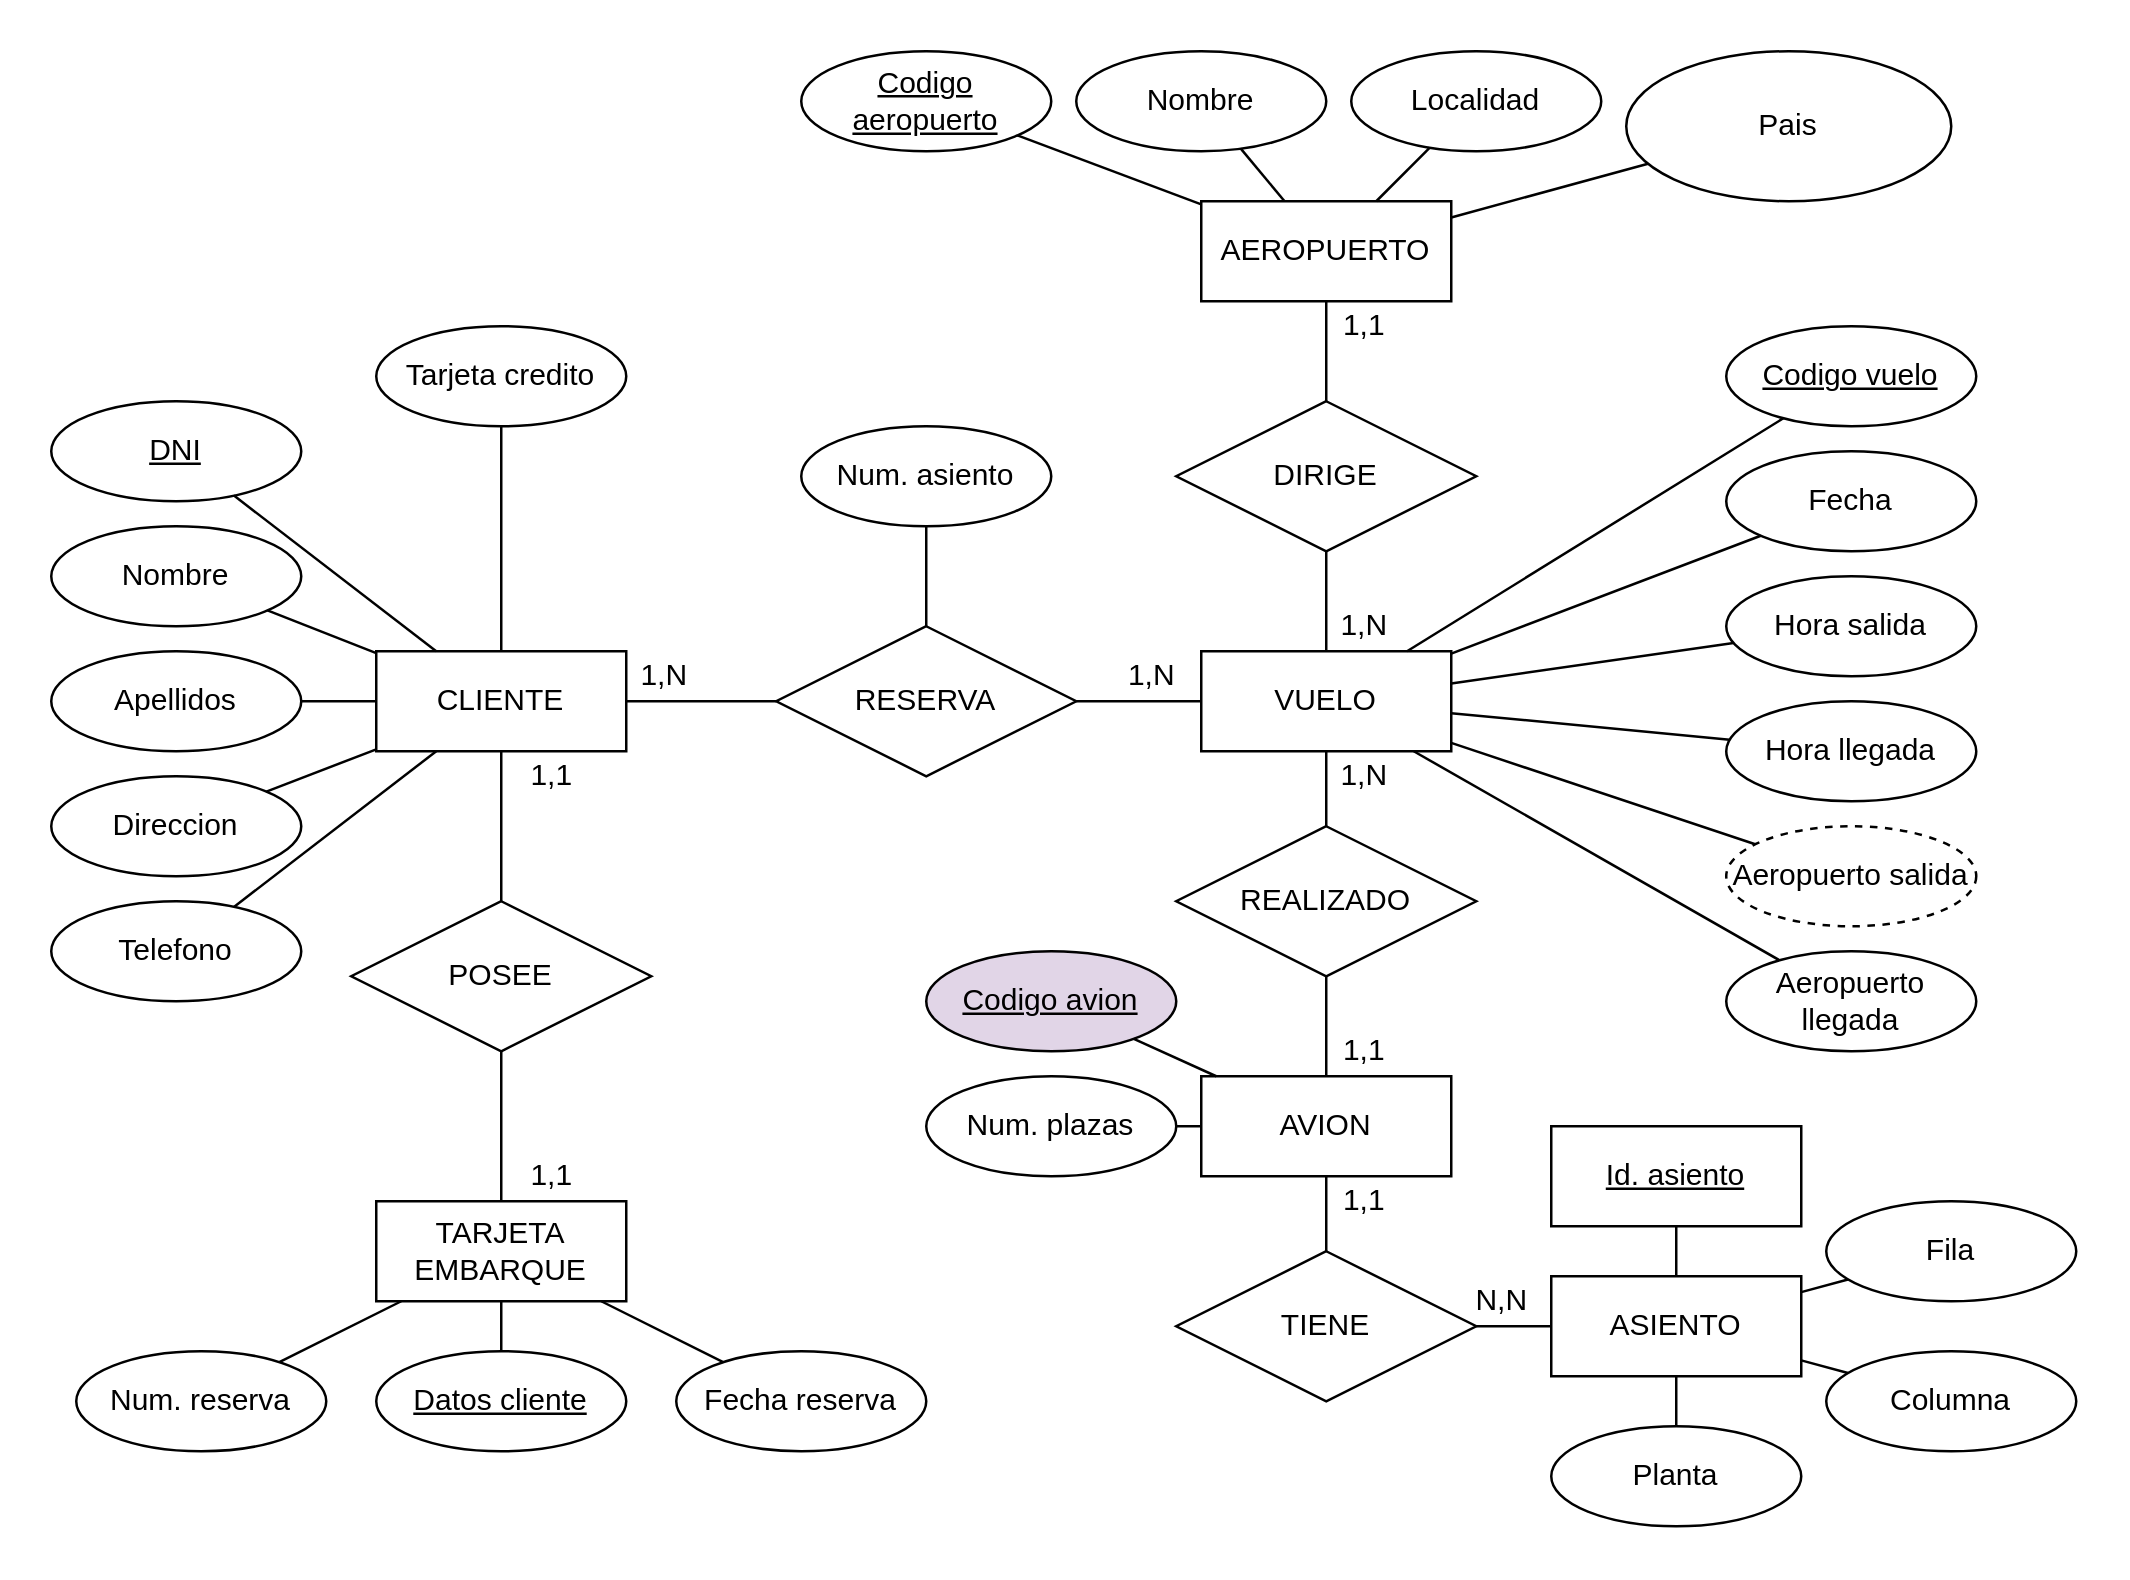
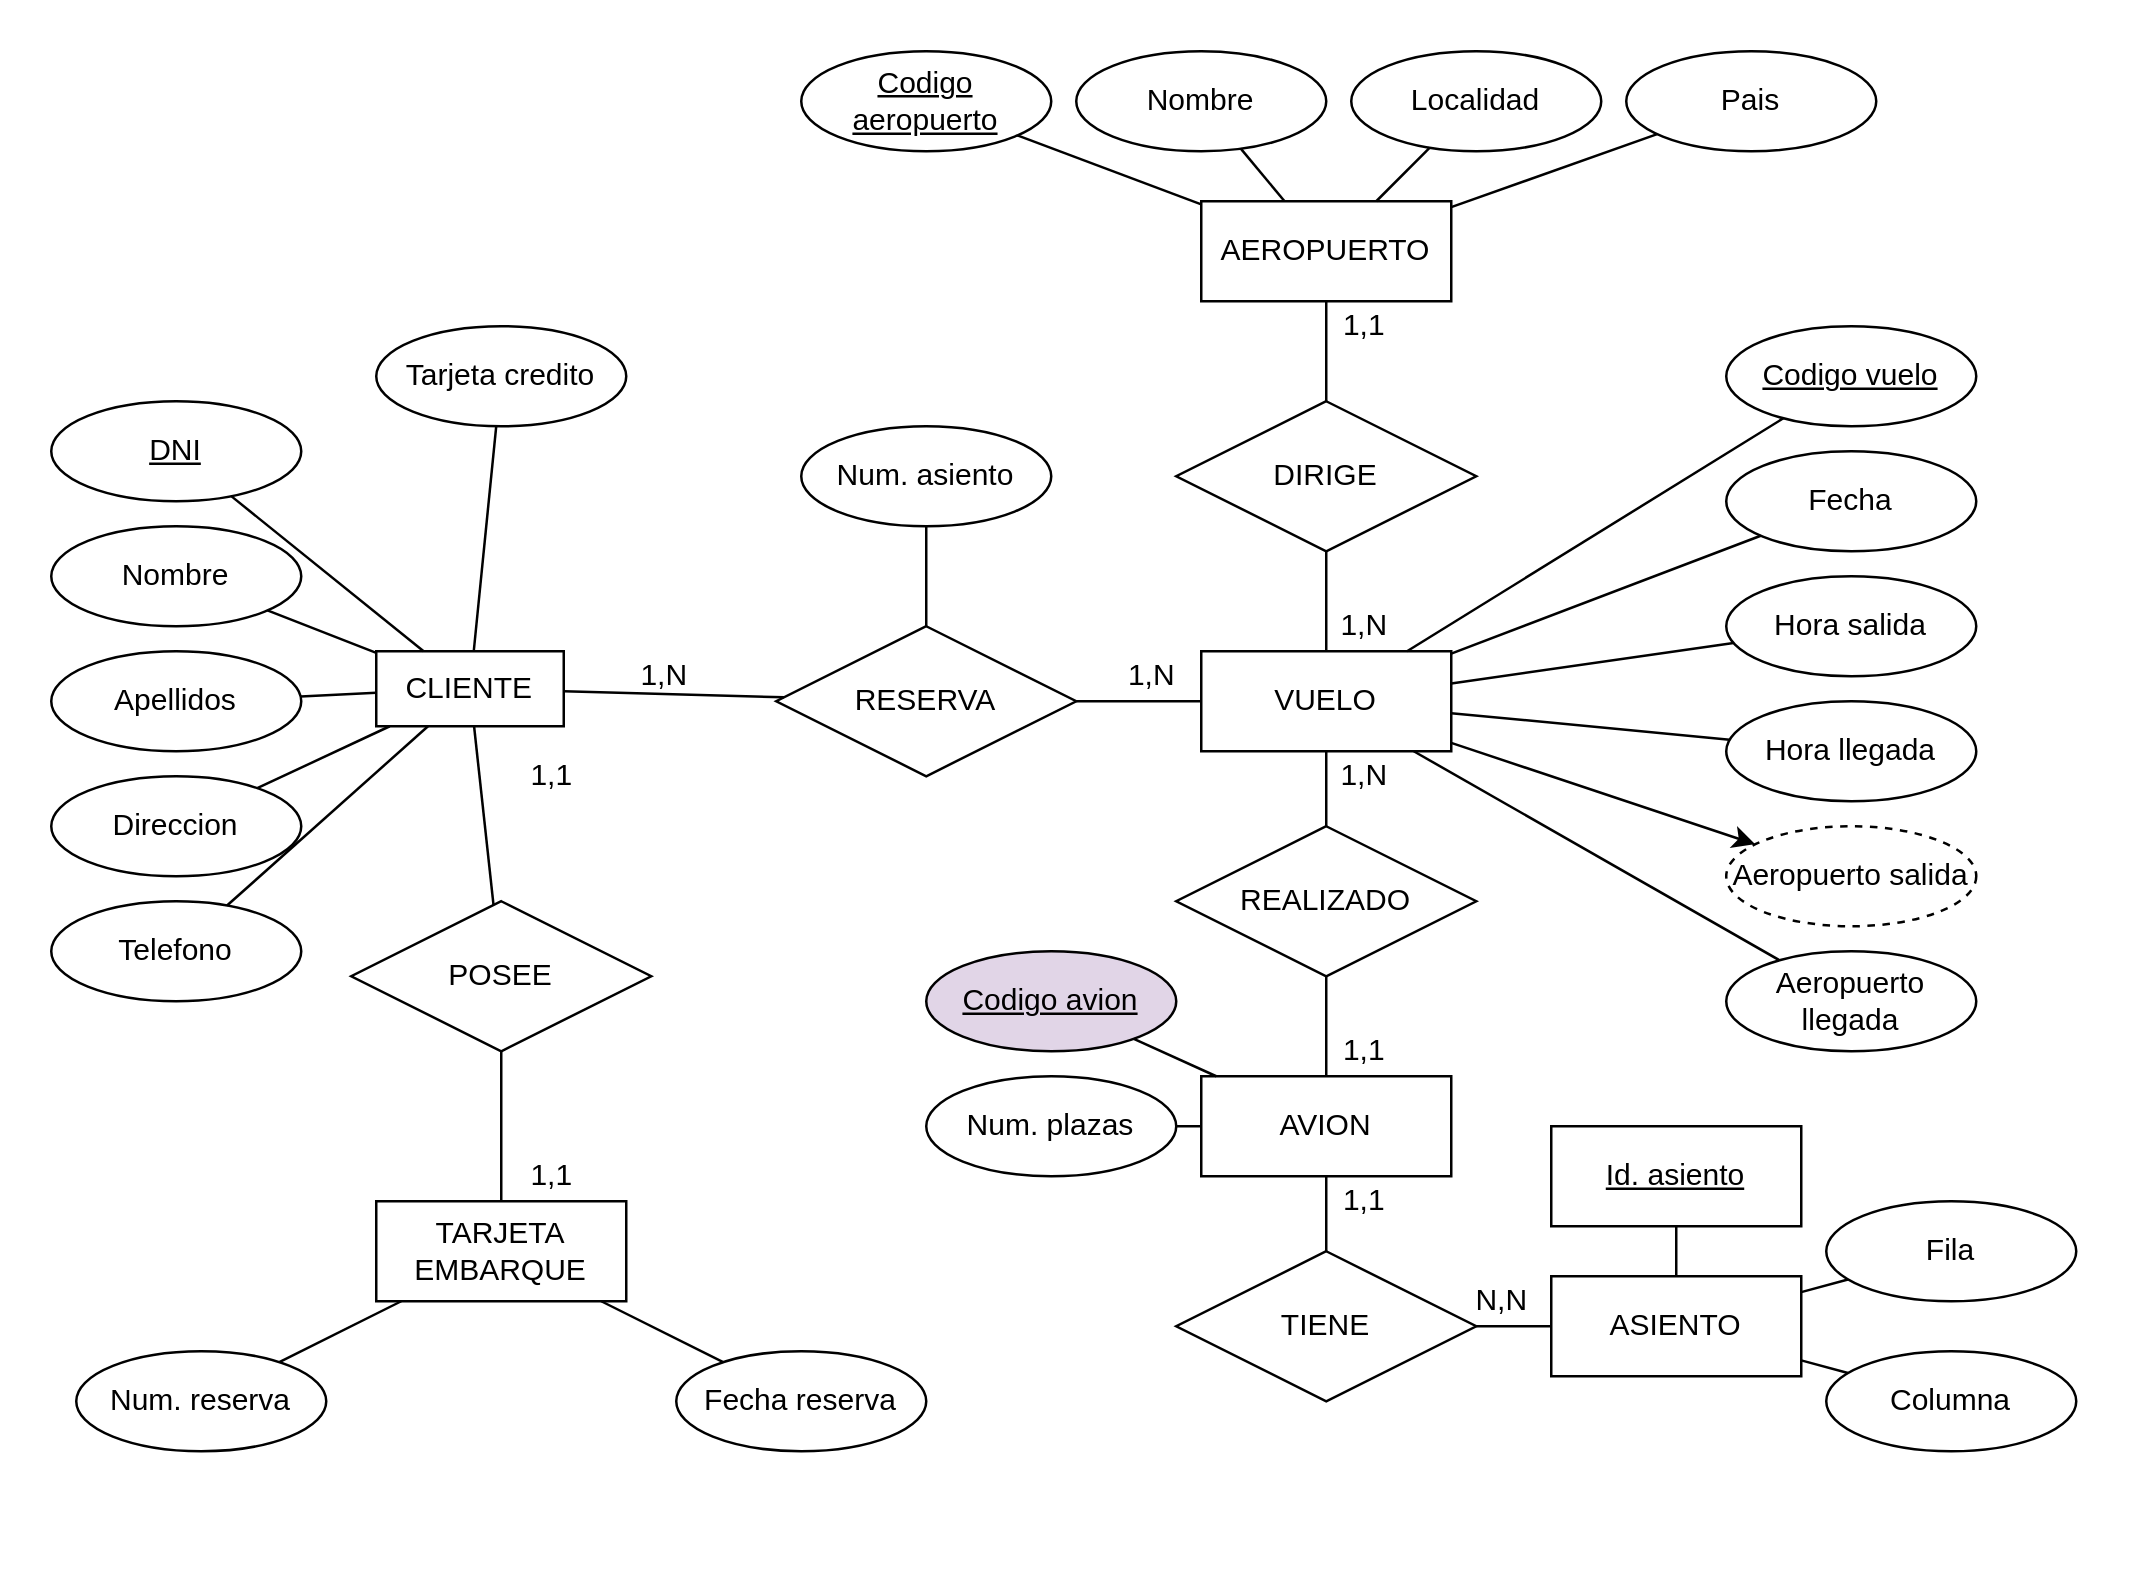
- <mxCell id="30" value="Pais" style="ellipse;whiteSpace=wrap;html=1;align=center;" vertex="1" parent="1"><mxGeometry x="650" y="20" width="130" height="60" as="geometry" /></mxCell>
+ <mxCell id="30" value="Pais" style="ellipse;whiteSpace=wrap;html=1;align=center;" vertex="1" parent="1"><mxGeometry x="650" y="20" width="100" height="40" as="geometry" /></mxCell>
- <mxCell id="2" value="CLIENTE" style="whiteSpace=wrap;html=1;align=center;" vertex="1" parent="1"><mxGeometry x="150" y="260" width="100" height="40" as="geometry" /></mxCell>
+ <mxCell id="2" value="CLIENTE" style="whiteSpace=wrap;html=1;align=center;" vertex="1" parent="1"><mxGeometry x="150" y="260" width="75" height="30" as="geometry" /></mxCell>
- <mxCell id="57" value="" style="endArrow=none;html=1;rounded=0;" edge="1" parent="1" source="3" target="25"><mxGeometry relative="1" as="geometry"><mxPoint x="602.308" y="300" as="sourcePoint" /><mxPoint x="752.864" y="206.798" as="targetPoint" /></mxGeometry></mxCell>
+ <mxCell id="57" value="" style="endArrow=classic;html=1;rounded=0;" edge="1" parent="1" source="3" target="25"><mxGeometry relative="1" as="geometry"><mxPoint x="602.308" y="300" as="sourcePoint" /><mxPoint x="752.864" y="206.798" as="targetPoint" /></mxGeometry></mxCell>
- <mxCell id="49" value="" style="endArrow=none;html=1;rounded=0;" edge="1" parent="1" source="4" target="13"><mxGeometry relative="1" as="geometry"><mxPoint x="143.068" y="247.744" as="sourcePoint" /><mxPoint x="224" y="310" as="targetPoint" /></mxGeometry></mxCell>
- <mxCell id="13" value="&lt;u&gt;Datos cliente&lt;/u&gt;" style="ellipse;whiteSpace=wrap;html=1;align=center;" vertex="1" parent="1"><mxGeometry x="150" y="540" width="100" height="40" as="geometry" /></mxCell>
- <mxCell id="71" value="" style="endArrow=none;html=1;rounded=0;" edge="1" parent="1" source="68" target="64"><mxGeometry relative="1" as="geometry"><mxPoint x="610" y="550" as="sourcePoint" /><mxPoint x="640" y="550" as="targetPoint" /></mxGeometry></mxCell>
- <mxCell id="68" value="Planta" style="ellipse;whiteSpace=wrap;html=1;align=center;" vertex="1" parent="1"><mxGeometry x="620" y="570" width="100" height="40" as="geometry" /></mxCell>
